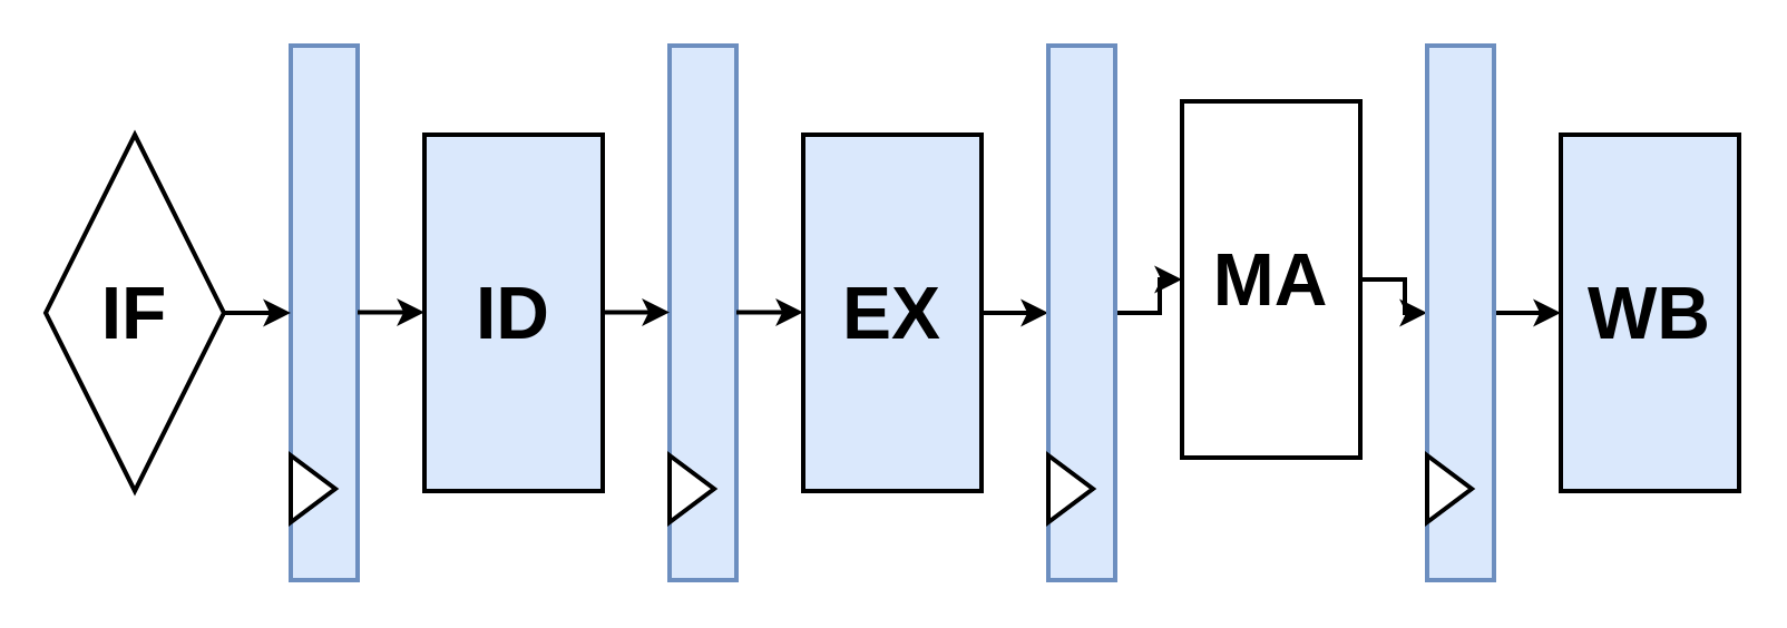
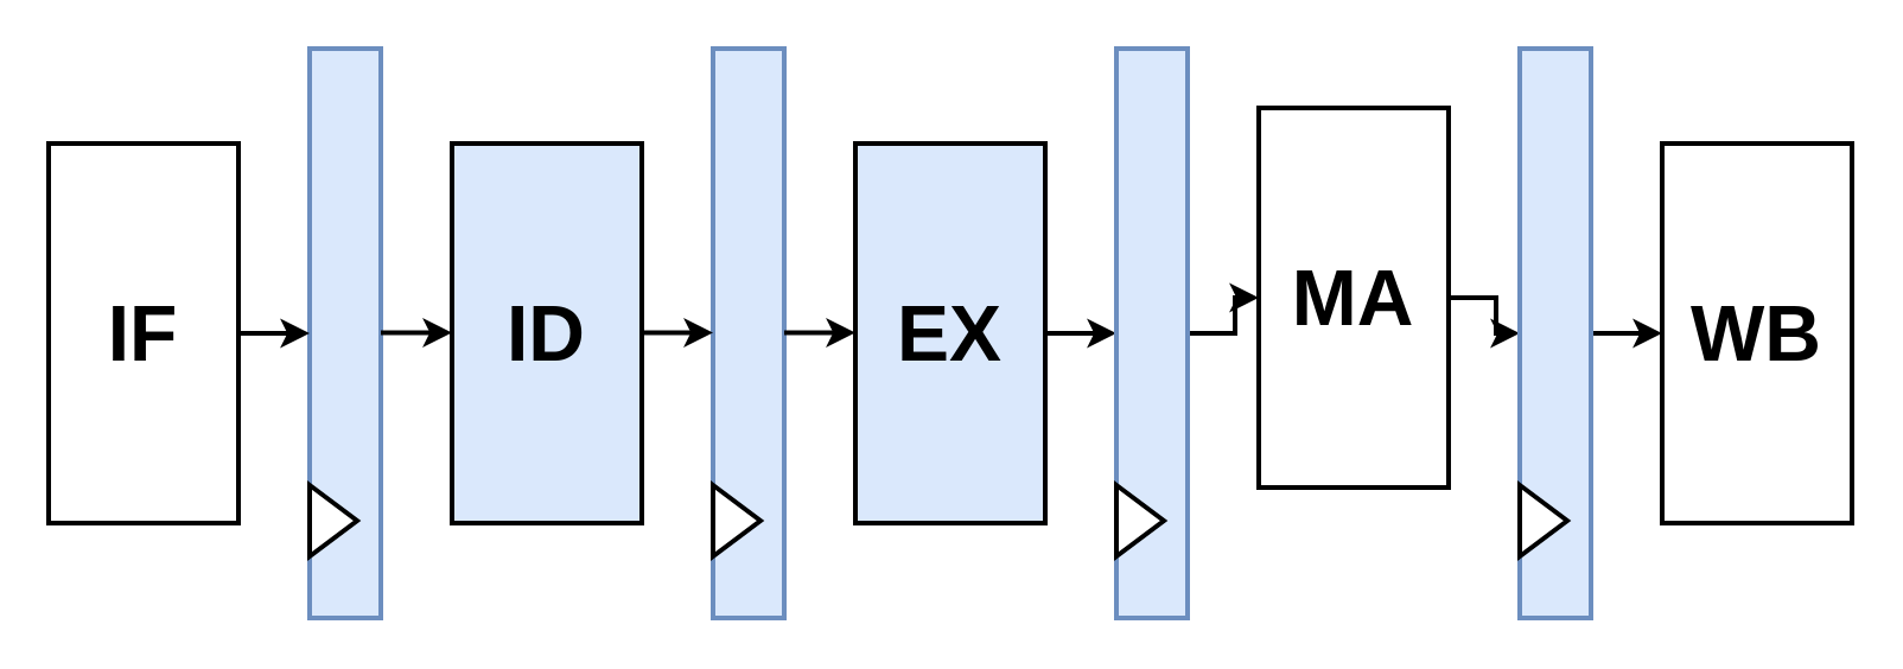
- <mxCell id="2" value="IF" style="rhombus;whiteSpace=wrap;html=1;fontSize=33;fontStyle=1;strokeWidth=2;" vertex="1" parent="1"><mxGeometry x="20" y="60" width="80" height="160" as="geometry" /></mxCell>
+ <mxCell id="2" value="IF" style="rounded=0;whiteSpace=wrap;html=1;fontSize=33;fontStyle=1;strokeWidth=2;" vertex="1" parent="1"><mxGeometry x="20" y="60" width="80" height="160" as="geometry" /></mxCell>
- <mxCell id="10" value="WB" style="rounded=0;whiteSpace=wrap;html=1;fontSize=33;fontStyle=1;strokeWidth=2;fillColor=#dae8fc;" vertex="1" parent="1"><mxGeometry x="700" y="60" width="80" height="160" as="geometry" /></mxCell>
+ <mxCell id="10" value="WB" style="rounded=0;whiteSpace=wrap;html=1;fontSize=33;fontStyle=1;strokeWidth=2;" vertex="1" parent="1"><mxGeometry x="700" y="60" width="80" height="160" as="geometry" /></mxCell>
